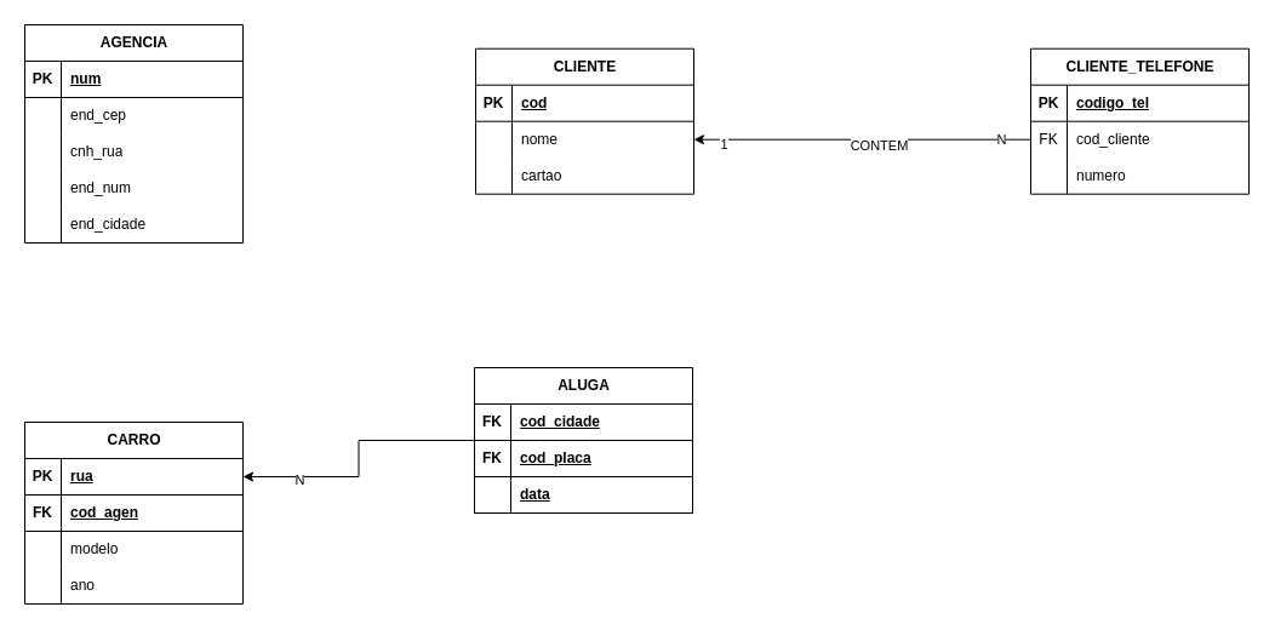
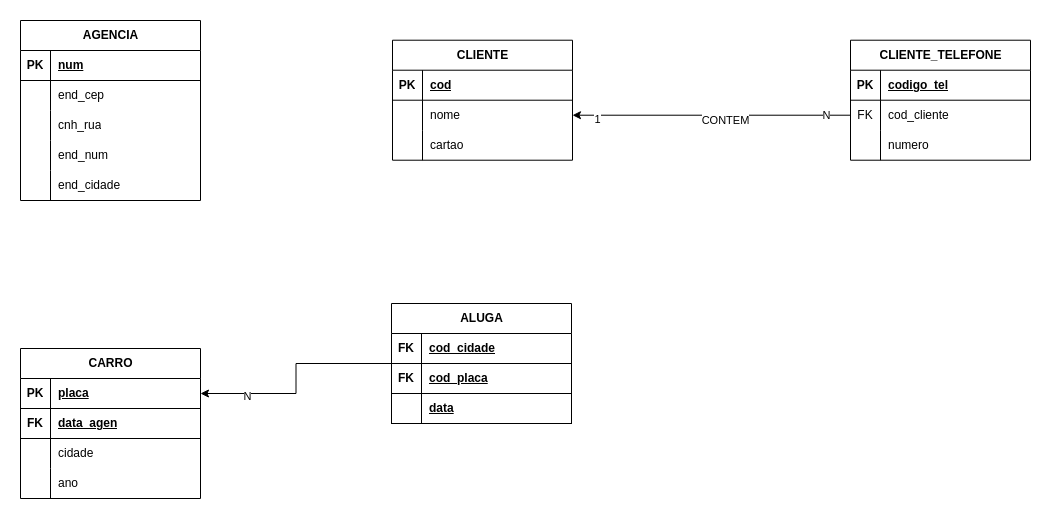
- <mxCell id="21" value="rua" style="shape=partialRectangle;connectable=0;fillColor=none;top=0;left=0;bottom=0;right=0;align=left;spacingLeft=6;fontStyle=5;overflow=hidden;whiteSpace=wrap;html=1;" parent="19" vertex="1"><mxGeometry x="30" width="150" height="30" as="geometry"><mxRectangle width="150" height="30" as="alternateBounds" /></mxGeometry></mxCell>
+ <mxCell id="21" value="placa" style="shape=partialRectangle;connectable=0;fillColor=none;top=0;left=0;bottom=0;right=0;align=left;spacingLeft=6;fontStyle=5;overflow=hidden;whiteSpace=wrap;html=1;" parent="19" vertex="1"><mxGeometry x="30" width="150" height="30" as="geometry"><mxRectangle width="150" height="30" as="alternateBounds" /></mxGeometry></mxCell>
- <mxCell id="24" value="cod_agen" style="shape=partialRectangle;connectable=0;fillColor=none;top=0;left=0;bottom=0;right=0;align=left;spacingLeft=6;fontStyle=5;overflow=hidden;whiteSpace=wrap;html=1;" parent="22" vertex="1"><mxGeometry x="30" width="150" height="30" as="geometry"><mxRectangle width="150" height="30" as="alternateBounds" /></mxGeometry></mxCell>
+ <mxCell id="24" value="data_agen" style="shape=partialRectangle;connectable=0;fillColor=none;top=0;left=0;bottom=0;right=0;align=left;spacingLeft=6;fontStyle=5;overflow=hidden;whiteSpace=wrap;html=1;" parent="22" vertex="1"><mxGeometry x="30" width="150" height="30" as="geometry"><mxRectangle width="150" height="30" as="alternateBounds" /></mxGeometry></mxCell>
- <mxCell id="27" value="modelo" style="shape=partialRectangle;connectable=0;fillColor=none;top=0;left=0;bottom=0;right=0;align=left;spacingLeft=6;overflow=hidden;whiteSpace=wrap;html=1;" parent="25" vertex="1"><mxGeometry x="30" width="150" height="30" as="geometry"><mxRectangle width="150" height="30" as="alternateBounds" /></mxGeometry></mxCell>
+ <mxCell id="27" value="cidade" style="shape=partialRectangle;connectable=0;fillColor=none;top=0;left=0;bottom=0;right=0;align=left;spacingLeft=6;overflow=hidden;whiteSpace=wrap;html=1;" parent="25" vertex="1"><mxGeometry x="30" width="150" height="30" as="geometry"><mxRectangle width="150" height="30" as="alternateBounds" /></mxGeometry></mxCell>
